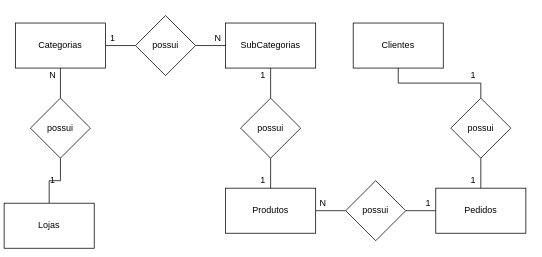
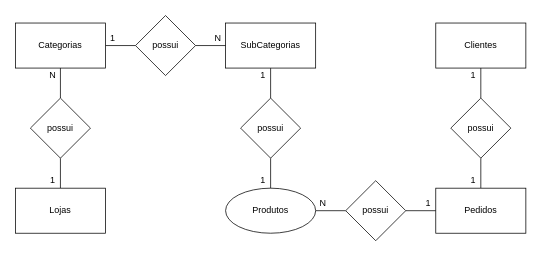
- <mxCell id="12" value="Clientes" style="rounded=0;whiteSpace=wrap;html=1;" vertex="1" parent="1"><mxGeometry x="470" y="30" width="120" height="60" as="geometry" /></mxCell>
+ <mxCell id="12" value="Clientes" style="rounded=0;whiteSpace=wrap;html=1;" vertex="1" parent="1"><mxGeometry x="580" y="30" width="120" height="60" as="geometry" /></mxCell>
- <mxCell id="9" value="Produtos" style="rounded=0;whiteSpace=wrap;html=1;" vertex="1" parent="1"><mxGeometry x="300" y="250" width="120" height="60" as="geometry" /></mxCell>
+ <mxCell id="9" value="Produtos" style="ellipse;whiteSpace=wrap;html=1;" vertex="1" parent="1"><mxGeometry x="300" y="250" width="120" height="60" as="geometry" /></mxCell>
- <mxCell id="3" value="Lojas" style="rounded=0;whiteSpace=wrap;html=1;" vertex="1" parent="1"><mxGeometry x="5" y="270" width="120" height="60" as="geometry" /></mxCell>
+ <mxCell id="3" value="Lojas" style="rounded=0;whiteSpace=wrap;html=1;" vertex="1" parent="1"><mxGeometry x="20" y="250" width="120" height="60" as="geometry" /></mxCell>
